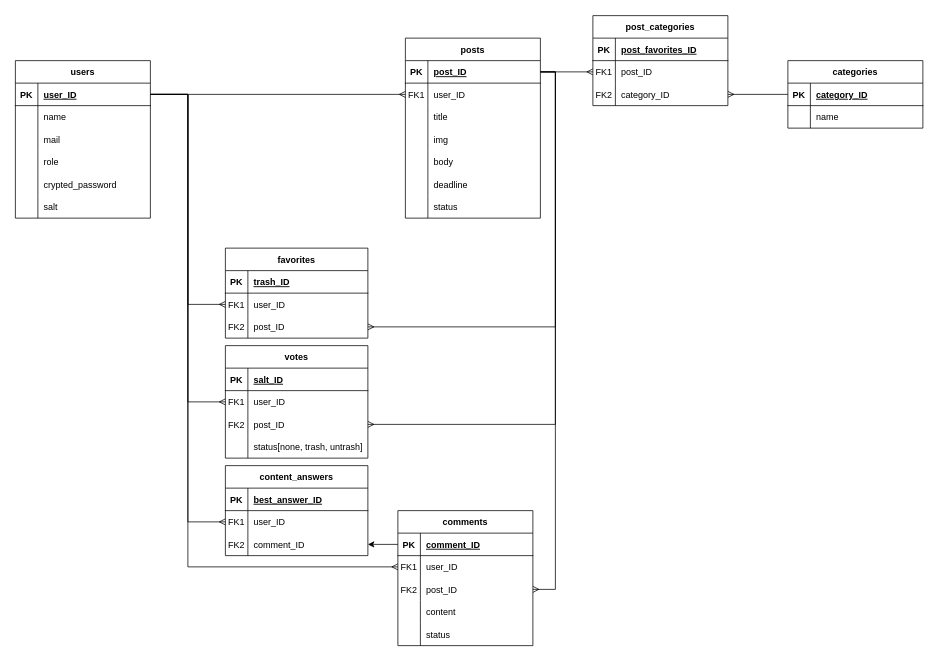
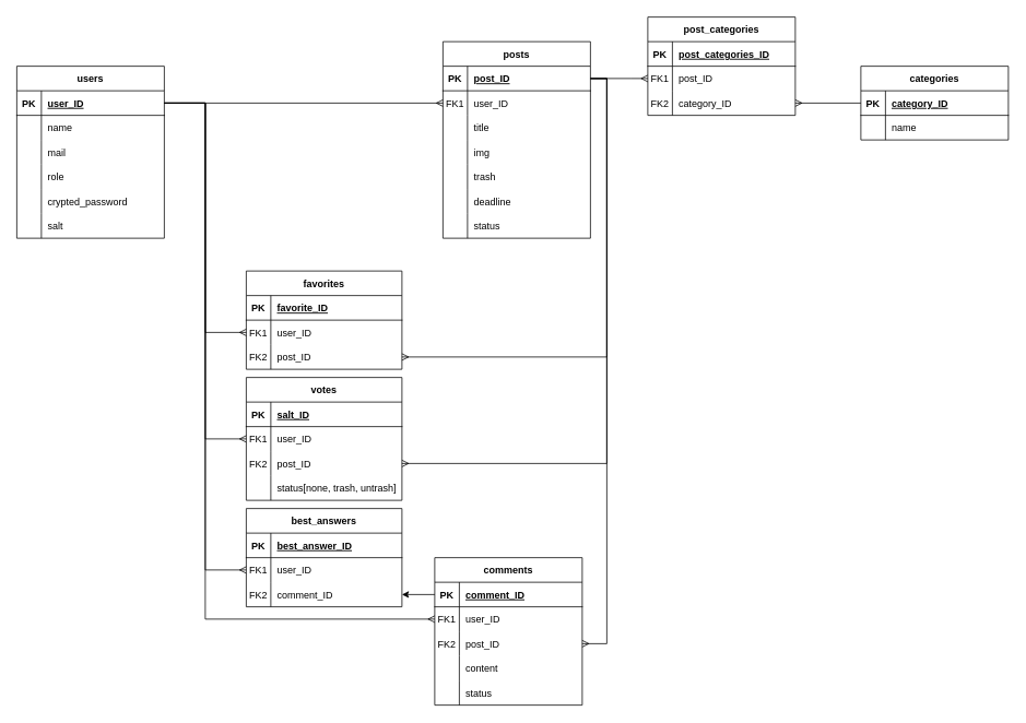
- <mxCell id="112" value="post_favorites_ID" style="shape=partialRectangle;connectable=0;fillColor=none;top=0;left=0;bottom=0;right=0;align=left;spacingLeft=6;fontStyle=5;overflow=hidden;rounded=0;shadow=0;sketch=0;strokeColor=default;strokeWidth=1;" vertex="1" parent="110"><mxGeometry x="30" width="150" height="30" as="geometry"><mxRectangle width="150" height="30" as="alternateBounds" /></mxGeometry></mxCell>
+ <mxCell id="112" value="post_categories_ID" style="shape=partialRectangle;connectable=0;fillColor=none;top=0;left=0;bottom=0;right=0;align=left;spacingLeft=6;fontStyle=5;overflow=hidden;rounded=0;shadow=0;sketch=0;strokeColor=default;strokeWidth=1;" vertex="1" parent="110"><mxGeometry x="30" width="150" height="30" as="geometry"><mxRectangle width="150" height="30" as="alternateBounds" /></mxGeometry></mxCell>
- <mxCell id="36" value="body" style="shape=partialRectangle;connectable=0;fillColor=none;top=0;left=0;bottom=0;right=0;align=left;spacingLeft=6;overflow=hidden;rounded=0;shadow=0;sketch=0;strokeColor=default;strokeWidth=1;" vertex="1" parent="34"><mxGeometry x="30" width="150" height="30" as="geometry"><mxRectangle width="150" height="30" as="alternateBounds" /></mxGeometry></mxCell>
+ <mxCell id="36" value="trash" style="shape=partialRectangle;connectable=0;fillColor=none;top=0;left=0;bottom=0;right=0;align=left;spacingLeft=6;overflow=hidden;rounded=0;shadow=0;sketch=0;strokeColor=default;strokeWidth=1;" vertex="1" parent="34"><mxGeometry x="30" width="150" height="30" as="geometry"><mxRectangle width="150" height="30" as="alternateBounds" /></mxGeometry></mxCell>
- <mxCell id="54" value="trash_ID" style="shape=partialRectangle;connectable=0;fillColor=none;top=0;left=0;bottom=0;right=0;align=left;spacingLeft=6;fontStyle=5;overflow=hidden;rounded=0;shadow=0;sketch=0;strokeColor=default;strokeWidth=1;" vertex="1" parent="52"><mxGeometry x="30" width="160.0" height="30" as="geometry"><mxRectangle width="160.0" height="30" as="alternateBounds" /></mxGeometry></mxCell>
+ <mxCell id="54" value="favorite_ID" style="shape=partialRectangle;connectable=0;fillColor=none;top=0;left=0;bottom=0;right=0;align=left;spacingLeft=6;fontStyle=5;overflow=hidden;rounded=0;shadow=0;sketch=0;strokeColor=default;strokeWidth=1;" vertex="1" parent="52"><mxGeometry x="30" width="160.0" height="30" as="geometry"><mxRectangle width="160.0" height="30" as="alternateBounds" /></mxGeometry></mxCell>
- <mxCell id="74" value="content_answers" style="shape=table;startSize=30;container=1;collapsible=1;childLayout=tableLayout;fixedRows=1;rowLines=0;fontStyle=1;align=center;resizeLast=1;rounded=0;shadow=0;sketch=0;strokeColor=default;strokeWidth=1;" vertex="1" parent="1"><mxGeometry x="300" y="620" width="190.0" height="120" as="geometry" /></mxCell>
+ <mxCell id="74" value="best_answers" style="shape=table;startSize=30;container=1;collapsible=1;childLayout=tableLayout;fixedRows=1;rowLines=0;fontStyle=1;align=center;resizeLast=1;rounded=0;shadow=0;sketch=0;strokeColor=default;strokeWidth=1;" vertex="1" parent="1"><mxGeometry x="300" y="620" width="190.0" height="120" as="geometry" /></mxCell>
